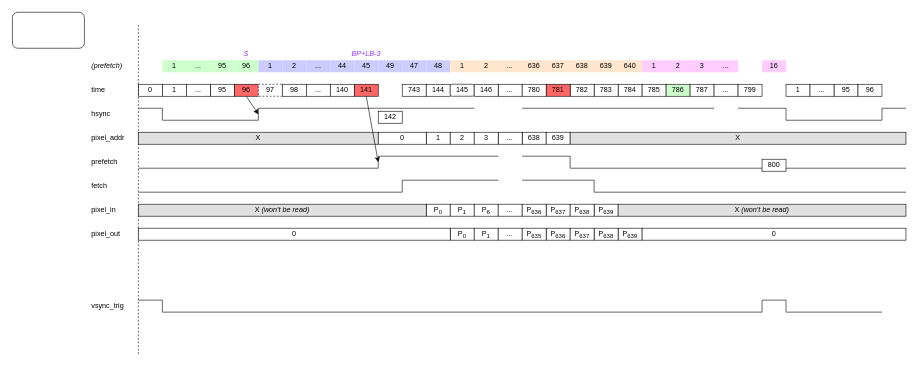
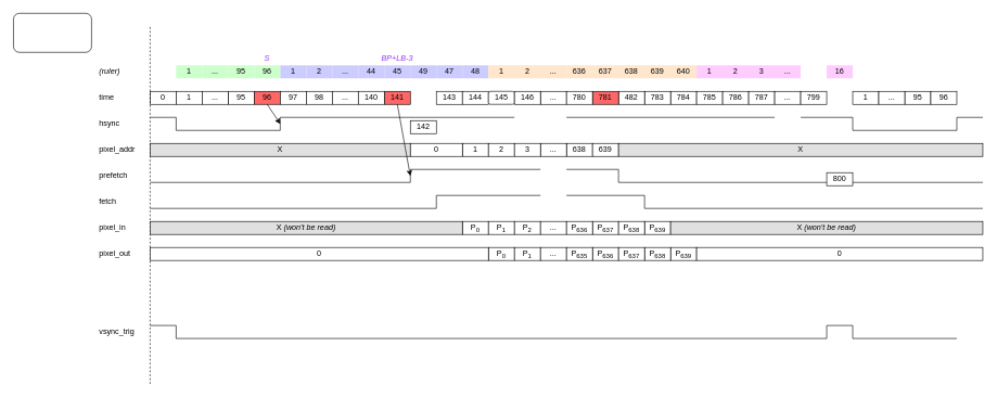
- <mxCell id="28" value="&lt;i&gt;(prefetch)&lt;/i&gt;" style="text;html=1;strokeColor=none;fillColor=none;align=left;verticalAlign=middle;whiteSpace=wrap;rounded=0;" parent="1" vertex="1"><mxGeometry y="100" width="80" height="20" as="geometry" x="150" /></mxCell>
+ <mxCell id="28" value="&lt;i&gt;(ruler)&lt;/i&gt;" style="text;html=1;strokeColor=none;fillColor=none;align=left;verticalAlign=middle;whiteSpace=wrap;rounded=0;" parent="1" vertex="1"><mxGeometry y="100" width="80" height="20" as="geometry" x="150" /></mxCell>
- <mxCell id="14" value="97" style="rounded=0;whiteSpace=wrap;html=1;dashed=1;" parent="1" vertex="1"><mxGeometry x="430" y="140" width="40" height="20" as="geometry" /></mxCell>
+ <mxCell id="14" value="97" style="rounded=0;whiteSpace=wrap;html=1;" parent="1" vertex="1"><mxGeometry x="430" y="140" width="40" height="20" as="geometry" /></mxCell>
- <mxCell id="50" value="743" style="rounded=0;whiteSpace=wrap;html=1;" parent="1" vertex="1"><mxGeometry x="670" y="140" width="40" height="20" as="geometry" /></mxCell>
+ <mxCell id="50" value="143" style="rounded=0;whiteSpace=wrap;html=1;" parent="1" vertex="1"><mxGeometry x="670" y="140" width="40" height="20" as="geometry" /></mxCell>
- <mxCell id="94" value="782" style="rounded=0;whiteSpace=wrap;html=1;" parent="1" vertex="1"><mxGeometry x="950" y="140" width="40" height="20" as="geometry" /></mxCell>
+ <mxCell id="94" value="482" style="rounded=0;whiteSpace=wrap;html=1;" parent="1" vertex="1"><mxGeometry x="950" y="140" width="40" height="20" as="geometry" /></mxCell>
- <mxCell id="107" value="786" style="rounded=0;whiteSpace=wrap;html=1;fillColor=#ccffcc;" parent="1" vertex="1"><mxGeometry x="1110" y="140" width="40" height="20" as="geometry" /></mxCell>
+ <mxCell id="107" value="786" style="rounded=0;whiteSpace=wrap;html=1;" parent="1" vertex="1"><mxGeometry x="1110" y="140" width="40" height="20" as="geometry" /></mxCell>
- <mxCell id="53" value="P&lt;sub&gt;6&lt;/sub&gt;" style="rounded=0;whiteSpace=wrap;html=1;" parent="1" vertex="1"><mxGeometry x="790" y="340" width="40" height="20" as="geometry" /></mxCell>
+ <mxCell id="53" value="P&lt;sub&gt;2&lt;/sub&gt;" style="rounded=0;whiteSpace=wrap;html=1;" parent="1" vertex="1"><mxGeometry x="790" y="340" width="40" height="20" as="geometry" /></mxCell>
